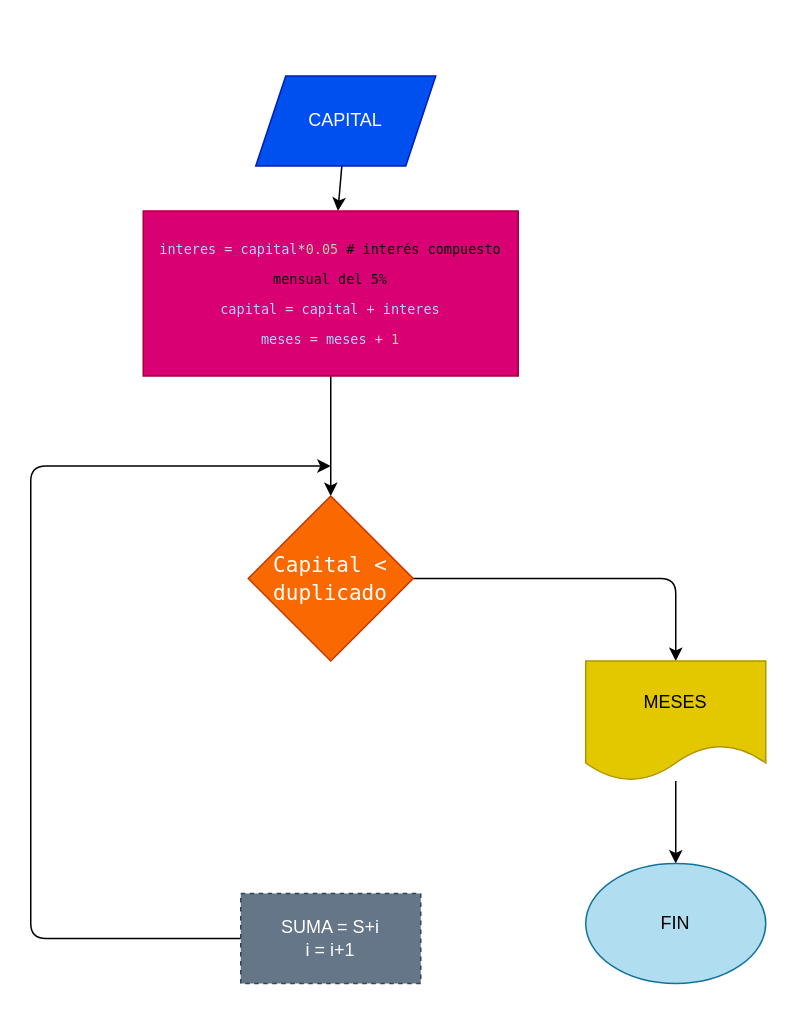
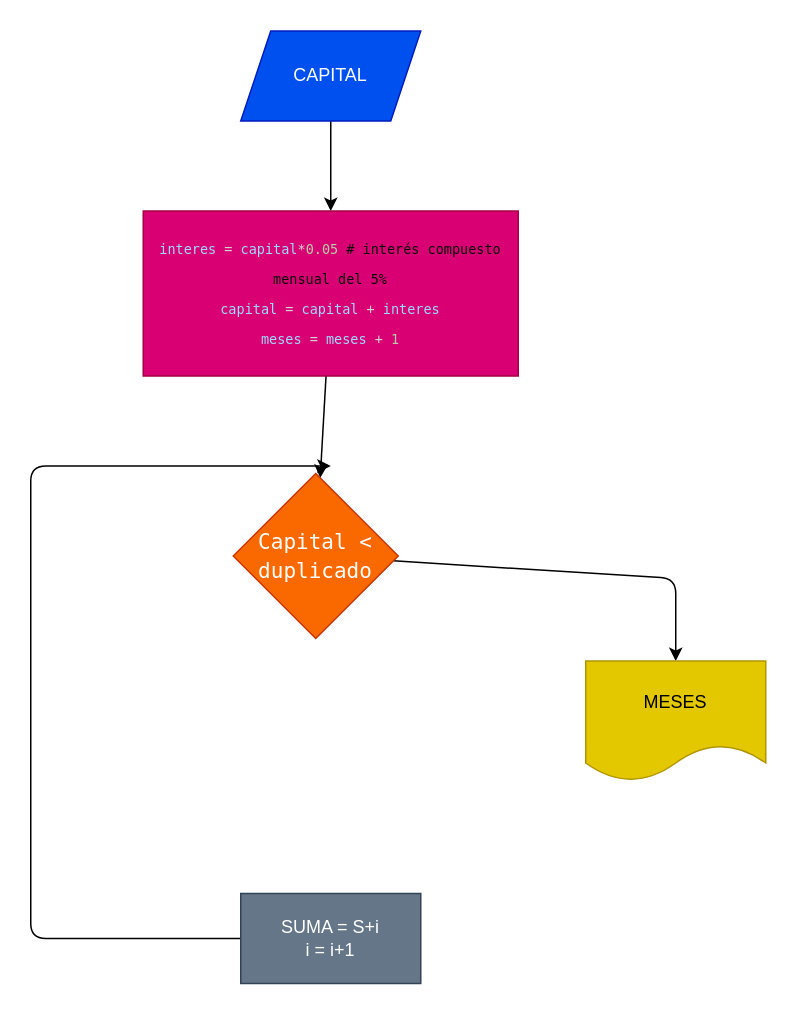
- <mxCell id="3" value="CAPITAL" style="shape=parallelogram;perimeter=parallelogramPerimeter;whiteSpace=wrap;html=1;fixedSize=1;fillColor=#0050ef;fontColor=#ffffff;strokeColor=#001DBC;" vertex="1" parent="1"><mxGeometry x="170" y="50" width="120" height="60" as="geometry" /></mxCell>
+ <mxCell id="3" value="CAPITAL" style="shape=parallelogram;perimeter=parallelogramPerimeter;whiteSpace=wrap;html=1;fixedSize=1;fillColor=#0050ef;fontColor=#ffffff;strokeColor=#001DBC;" vertex="1" parent="1"><mxGeometry x="160" y="20" width="120" height="60" as="geometry" /></mxCell>
- <mxCell id="7" value="&lt;div style=&quot;font-family: &amp;quot;Droid Sans Mono&amp;quot;, &amp;quot;monospace&amp;quot;, monospace; font-size: 14px; line-height: 19px;&quot;&gt;&lt;font color=&quot;#ffffff&quot;&gt;Capital &amp;lt; duplicado&lt;/font&gt;&lt;/div&gt;" style="rhombus;whiteSpace=wrap;html=1;fillColor=#fa6800;fontColor=#000000;strokeColor=#C73500;" vertex="1" parent="1"><mxGeometry x="165" y="330" width="110" height="110" as="geometry" /></mxCell>
+ <mxCell id="7" value="&lt;div style=&quot;font-family: &amp;quot;Droid Sans Mono&amp;quot;, &amp;quot;monospace&amp;quot;, monospace; font-size: 14px; line-height: 19px;&quot;&gt;&lt;font color=&quot;#ffffff&quot;&gt;Capital &amp;lt; duplicado&lt;/font&gt;&lt;/div&gt;" style="rhombus;whiteSpace=wrap;html=1;fillColor=#fa6800;fontColor=#000000;strokeColor=#C73500;" vertex="1" parent="1"><mxGeometry x="155" y="315" width="110" height="110" as="geometry" /></mxCell>
- <mxCell id="10" value="" style="edgeStyle=none;html=1;" edge="1" parent="1" source="11" target="12"><mxGeometry relative="1" as="geometry" /></mxCell>
- <mxCell id="12" value="FIN" style="ellipse;whiteSpace=wrap;html=1;fillColor=#b1ddf0;strokeColor=#10739e;" vertex="1" parent="1"><mxGeometry x="390" y="575" width="120" height="80" as="geometry" /></mxCell>
- <mxCell id="9" value="SUMA = S+i&lt;br&gt;i = i+1" style="rounded=0;whiteSpace=wrap;html=1;fillColor=#647687;fontColor=#ffffff;strokeColor=#314354;dashed=1;" vertex="1" parent="1"><mxGeometry x="160" y="595" width="120" height="60" as="geometry" /></mxCell>
+ <mxCell id="9" value="SUMA = S+i&lt;br&gt;i = i+1" style="rounded=0;whiteSpace=wrap;html=1;fillColor=#647687;fontColor=#ffffff;strokeColor=#314354;" vertex="1" parent="1"><mxGeometry x="160" y="595" width="120" height="60" as="geometry" /></mxCell>
